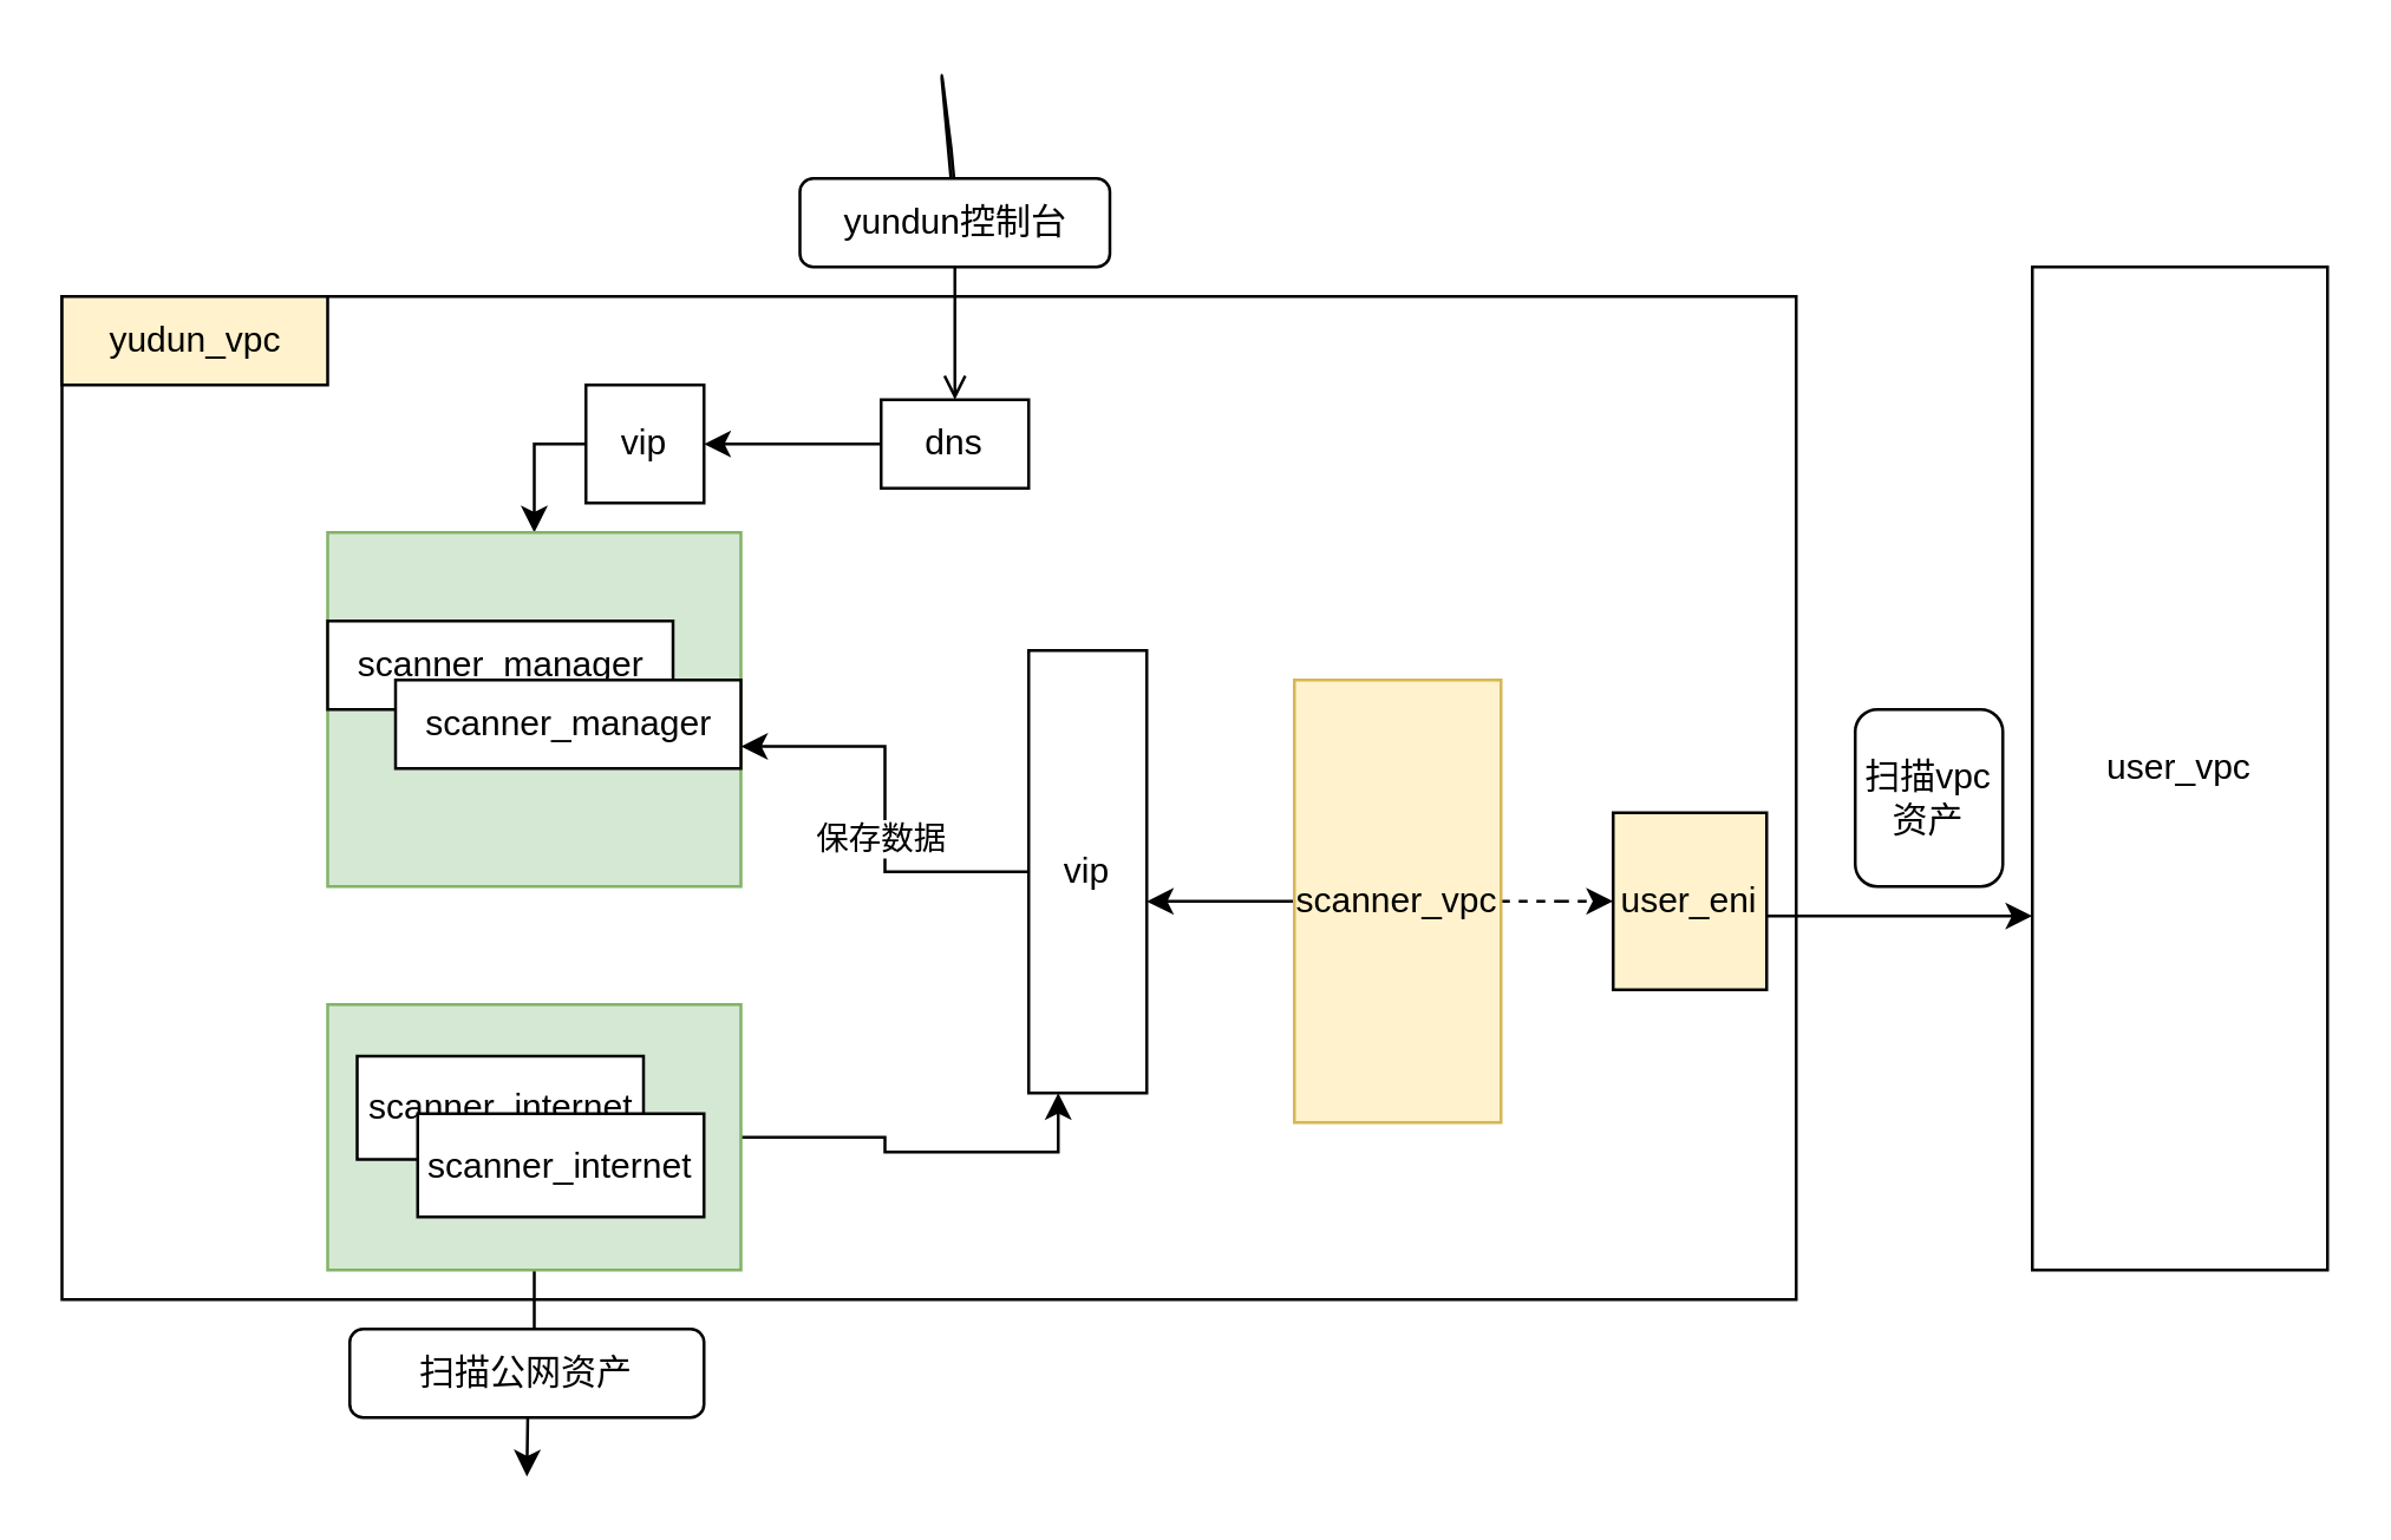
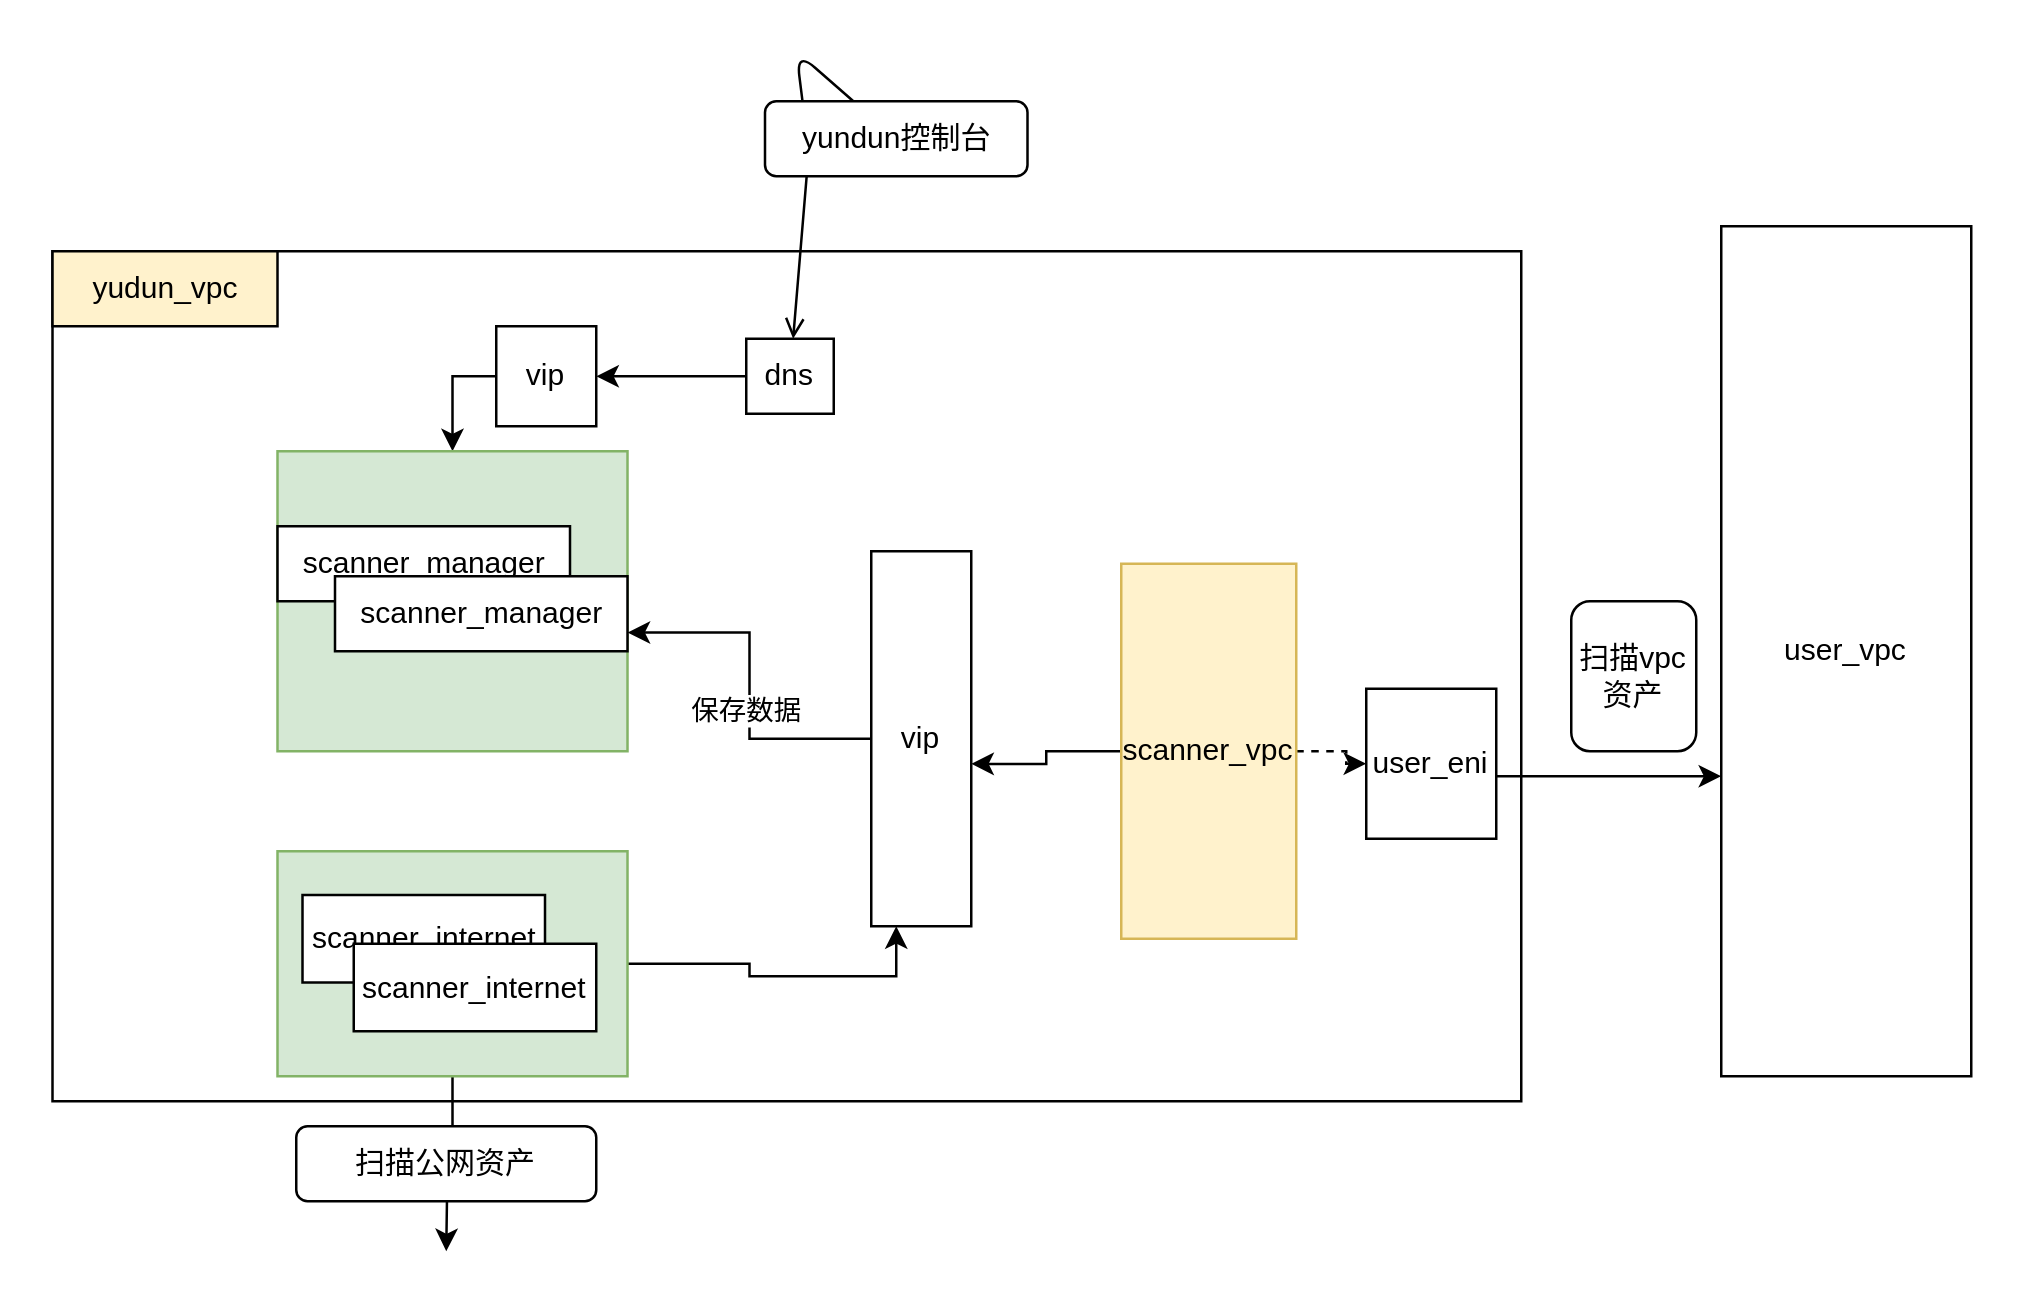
- <mxCell id="28" value="yundun控制台" style="rounded=1;whiteSpace=wrap;html=1;" vertex="1" parent="1"><mxGeometry x="270.5" y="60" width="105" height="30" as="geometry" /></mxCell>
+ <mxCell id="28" value="yundun控制台" style="rounded=1;whiteSpace=wrap;html=1;" vertex="1" parent="1"><mxGeometry x="305.5" y="40" width="105" height="30" as="geometry" /></mxCell>
- <mxCell id="5" value="dns" style="rounded=0;whiteSpace=wrap;html=1;" vertex="1" parent="1"><mxGeometry x="298" y="135" width="50" height="30" as="geometry" /></mxCell>
+ <mxCell id="5" value="dns" style="rounded=0;whiteSpace=wrap;html=1;" vertex="1" parent="1"><mxGeometry x="298" y="135" width="35" height="30" as="geometry" /></mxCell>
- <mxCell id="23" value="scanner_vpc" style="rounded=0;whiteSpace=wrap;html=1;fillColor=#fff2cc;strokeColor=#d6b656;" vertex="1" parent="1"><mxGeometry x="438" y="230" width="70" height="150" as="geometry" /></mxCell>
+ <mxCell id="23" value="scanner_vpc" style="rounded=0;whiteSpace=wrap;html=1;fillColor=#fff2cc;strokeColor=#d6b656;" vertex="1" parent="1"><mxGeometry x="448" y="225" width="70" height="150" as="geometry" /></mxCell>
- <mxCell id="24" value="user_eni" style="whiteSpace=wrap;html=1;rounded=0;fillColor=#fff2cc;" vertex="1" parent="1"><mxGeometry x="546" y="275" width="52" height="60" as="geometry" /></mxCell>
+ <mxCell id="24" value="user_eni" style="whiteSpace=wrap;html=1;rounded=0;" vertex="1" parent="1"><mxGeometry x="546" y="275" width="52" height="60" as="geometry" /></mxCell>
